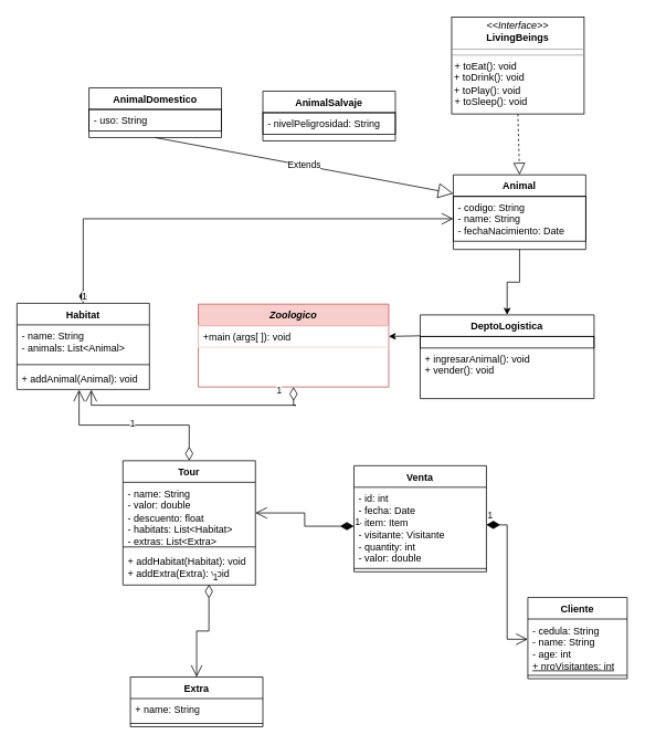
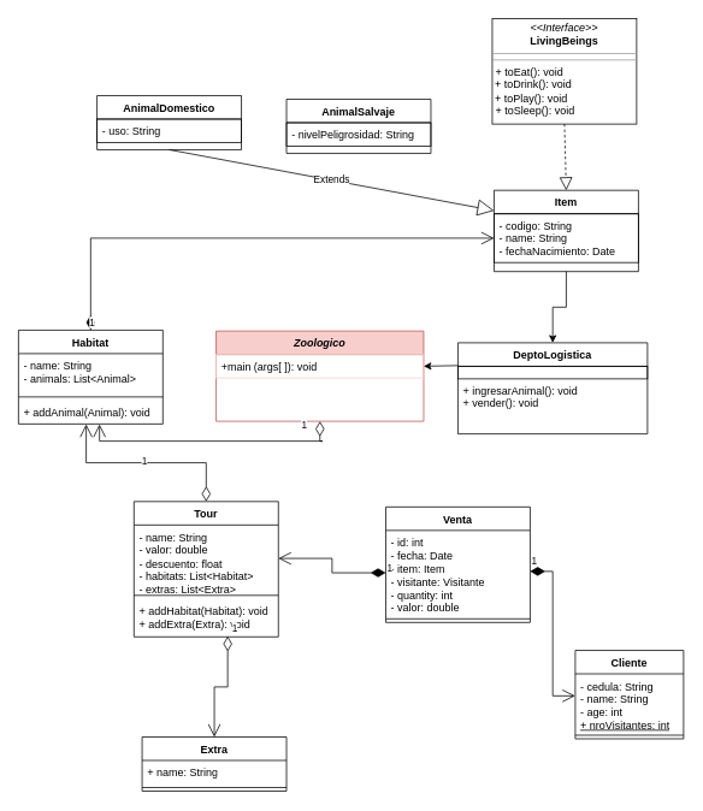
- <mxCell id="3" value="Animal" style="swimlane;fontStyle=1;align=center;verticalAlign=top;childLayout=stackLayout;horizontal=1;startSize=26;horizontalStack=0;resizeParent=1;resizeLast=0;collapsible=1;marginBottom=0;rounded=0;shadow=0;strokeWidth=1;" parent="1" vertex="1"><mxGeometry x="547" y="210.5" width="160" height="90" as="geometry"><mxRectangle x="230" y="140" width="160" height="26" as="alternateBounds" /></mxGeometry></mxCell>
+ <mxCell id="3" value="Item" style="swimlane;fontStyle=1;align=center;verticalAlign=top;childLayout=stackLayout;horizontal=1;startSize=26;horizontalStack=0;resizeParent=1;resizeLast=0;collapsible=1;marginBottom=0;rounded=0;shadow=0;strokeWidth=1;" parent="1" vertex="1"><mxGeometry x="547" y="210.5" width="160" height="90" as="geometry"><mxRectangle x="230" y="140" width="160" height="26" as="alternateBounds" /></mxGeometry></mxCell>
